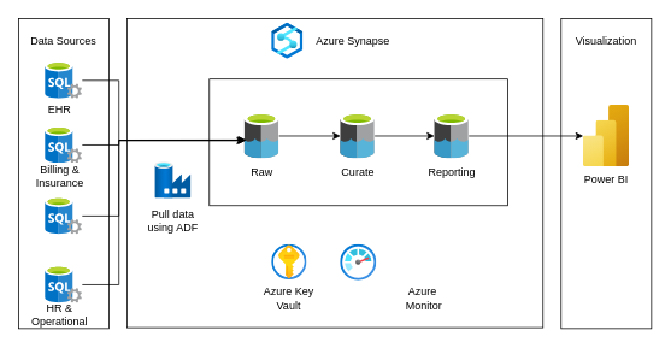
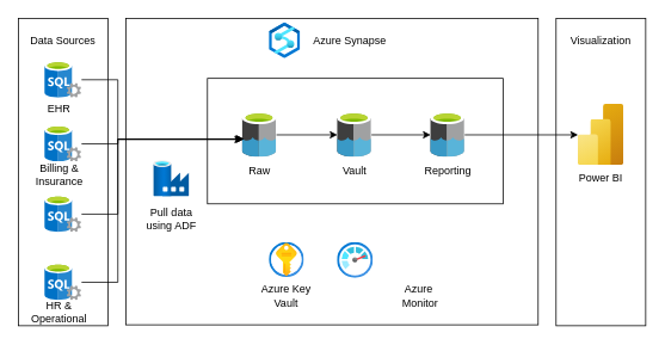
- <mxCell id="18" value="Curate" style="text;html=1;align=center;verticalAlign=middle;whiteSpace=wrap;rounded=0;" parent="1" vertex="1"><mxGeometry x="359.5" y="180" width="71" height="20" as="geometry" /></mxCell>
+ <mxCell id="18" value="Vault" style="text;html=1;align=center;verticalAlign=middle;whiteSpace=wrap;rounded=0;" parent="1" vertex="1"><mxGeometry x="359.5" y="180" width="71" height="20" as="geometry" /></mxCell>
